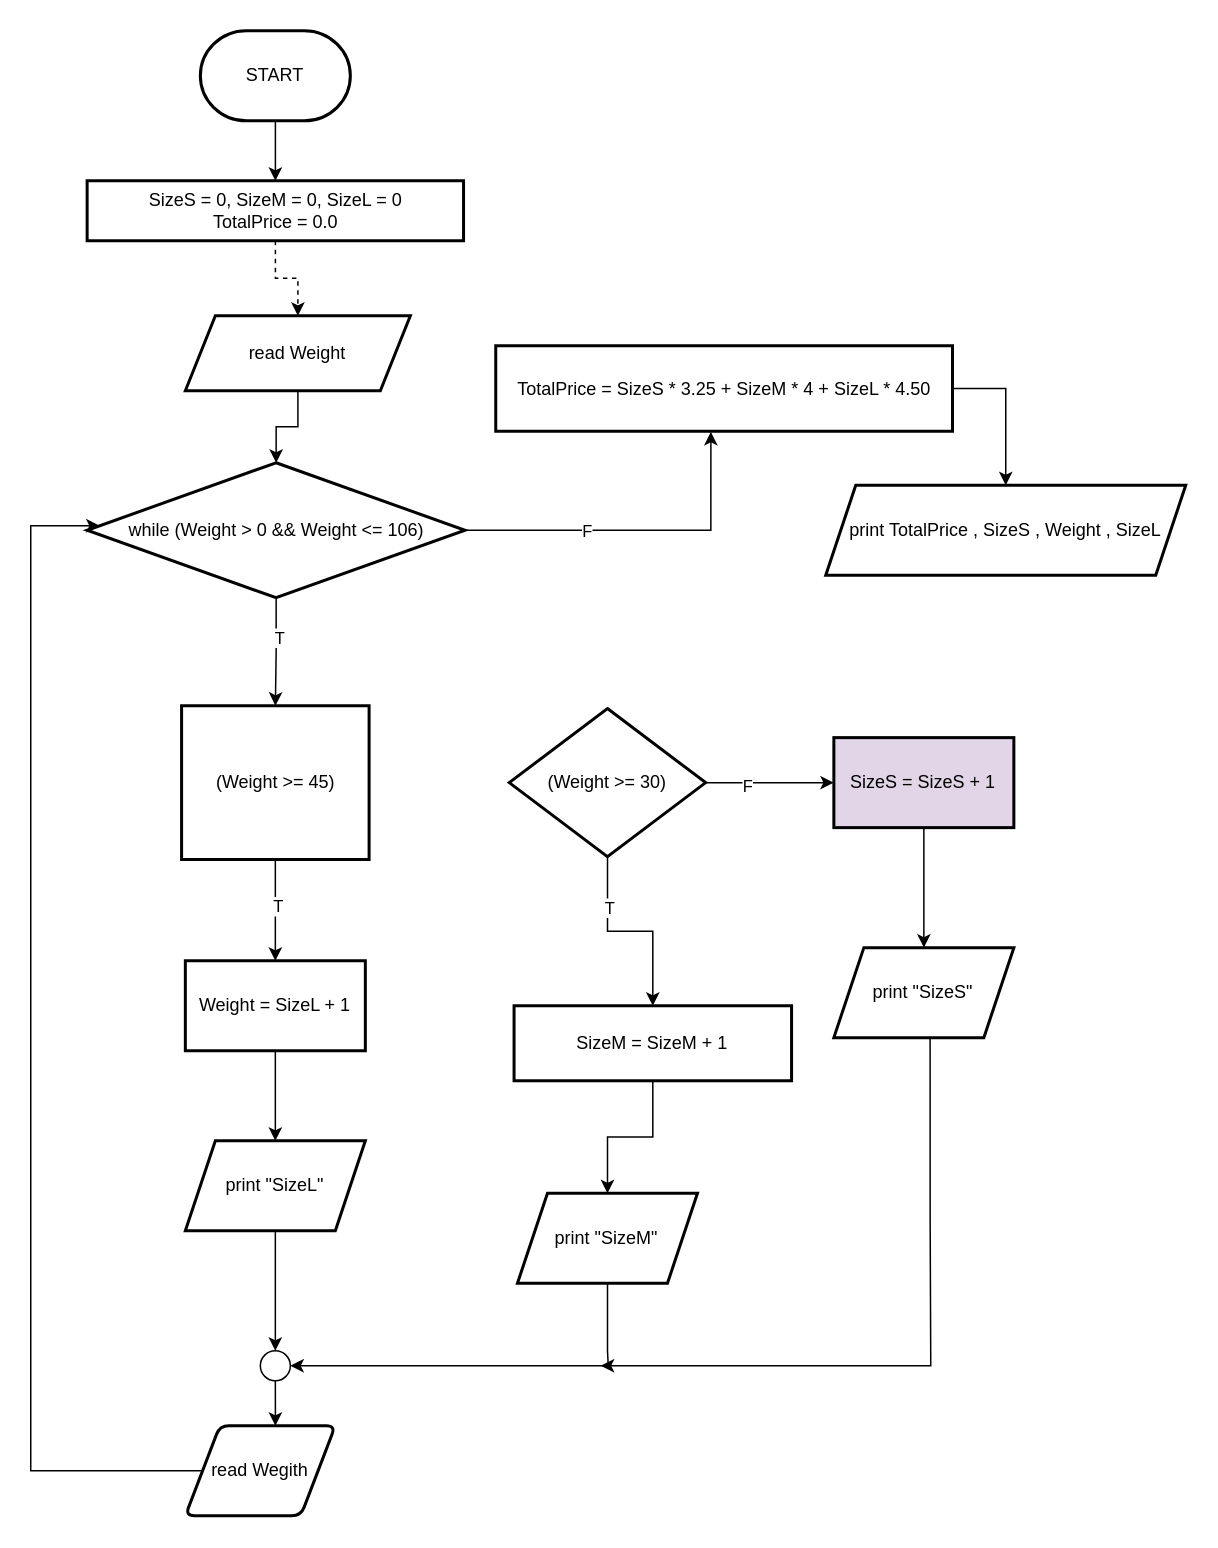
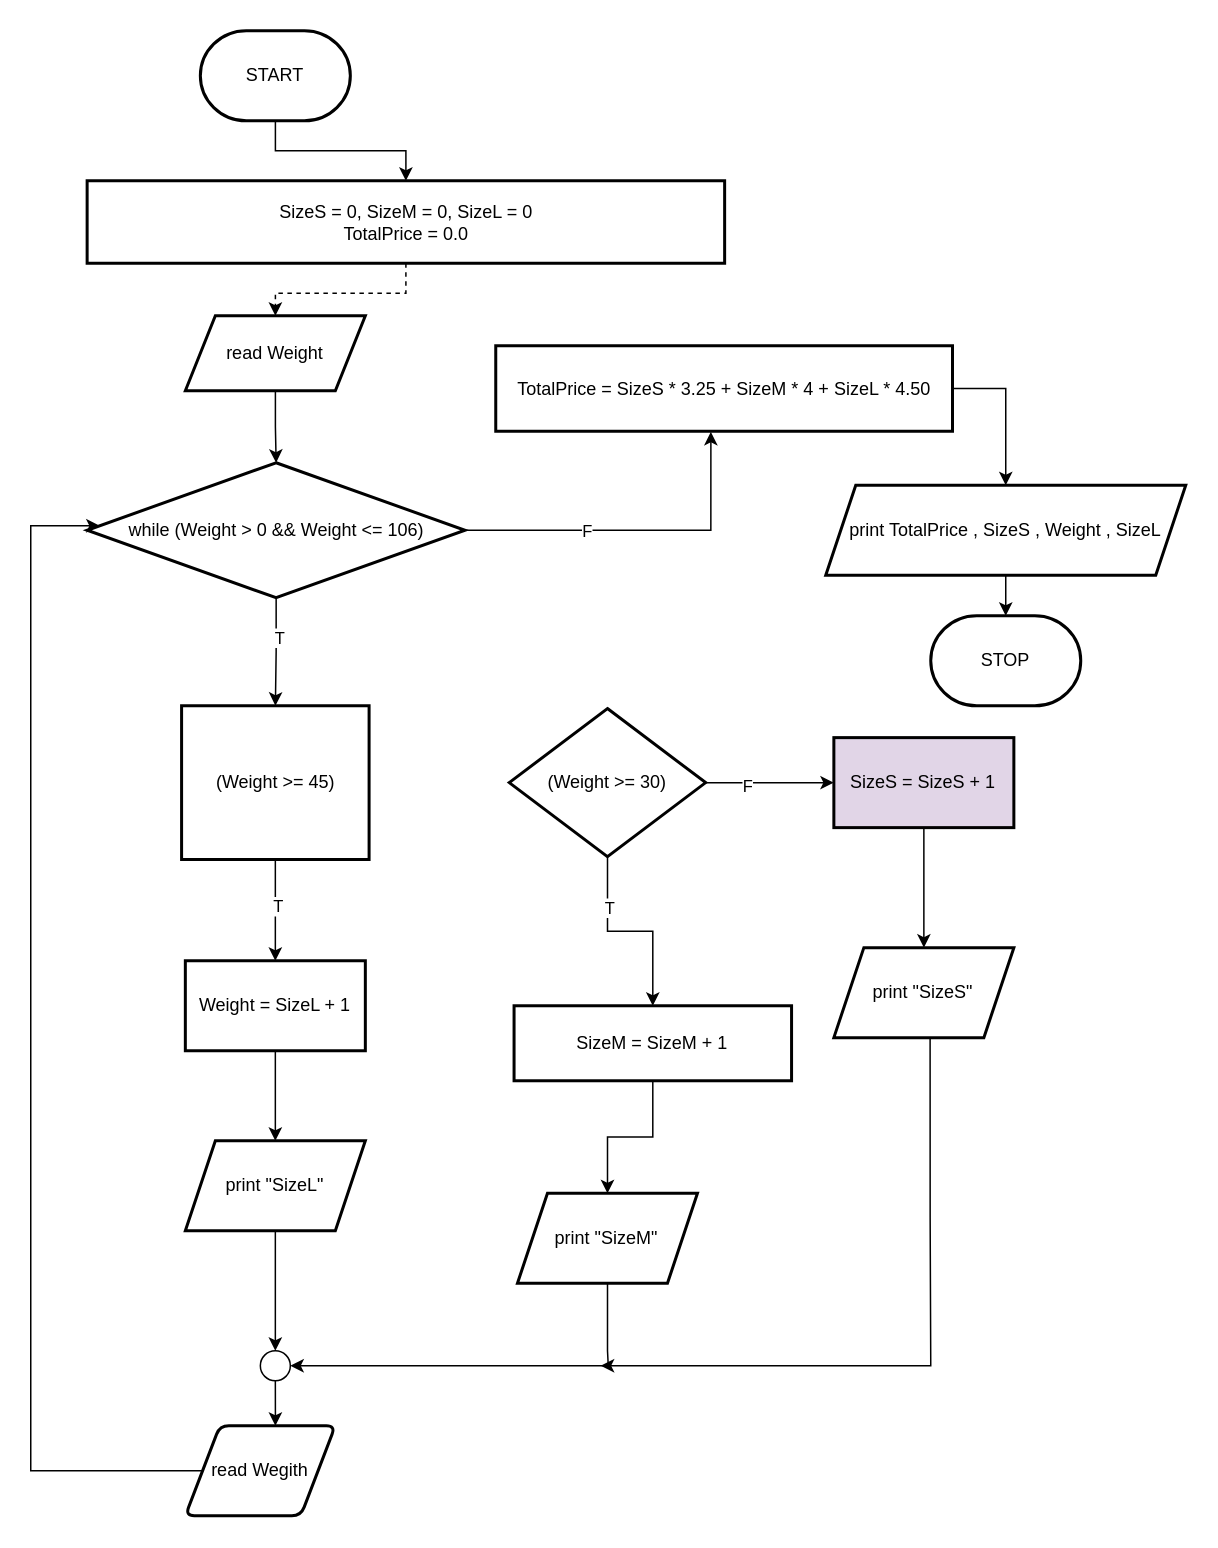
- <mxCell id="5" value="SizeS = 0, SizeM = 0, SizeL = 0&lt;div&gt;TotalPrice = 0.0&lt;br&gt;&lt;/div&gt;" style="whiteSpace=wrap;html=1;strokeWidth=2;" vertex="1" parent="1"><mxGeometry x="57.59" y="120" width="250.94" height="40" as="geometry" /></mxCell>
+ <mxCell id="5" value="SizeS = 0, SizeM = 0, SizeL = 0&lt;div&gt;TotalPrice = 0.0&lt;br&gt;&lt;/div&gt;" style="whiteSpace=wrap;html=1;strokeWidth=2;" vertex="1" parent="1"><mxGeometry x="57.59" y="120" width="425" height="55" as="geometry" /></mxCell>
- <mxCell id="7" value="read Weight" style="shape=parallelogram;perimeter=parallelogramPerimeter;whiteSpace=wrap;html=1;fixedSize=1;strokeWidth=2;" vertex="1" parent="1"><mxGeometry x="123.06" y="210" width="150" height="50" as="geometry" /></mxCell>
+ <mxCell id="7" value="read Weight" style="shape=parallelogram;perimeter=parallelogramPerimeter;whiteSpace=wrap;html=1;fixedSize=1;strokeWidth=2;" vertex="1" parent="1"><mxGeometry x="123.06" y="210" width="120" height="50" as="geometry" /></mxCell>
+ <mxCell id="41" value="" style="edgeStyle=orthogonalEdgeStyle;rounded=0;orthogonalLoop=1;jettySize=auto;html=1;" edge="1" parent="1" source="42" target="43"><mxGeometry relative="1" as="geometry" /></mxCell>
+ <mxCell id="43" value="STOP" style="strokeWidth=2;html=1;shape=mxgraph.flowchart.terminator;whiteSpace=wrap;" vertex="1" parent="1"><mxGeometry x="620" y="410" width="100" height="60" as="geometry" /></mxCell>
